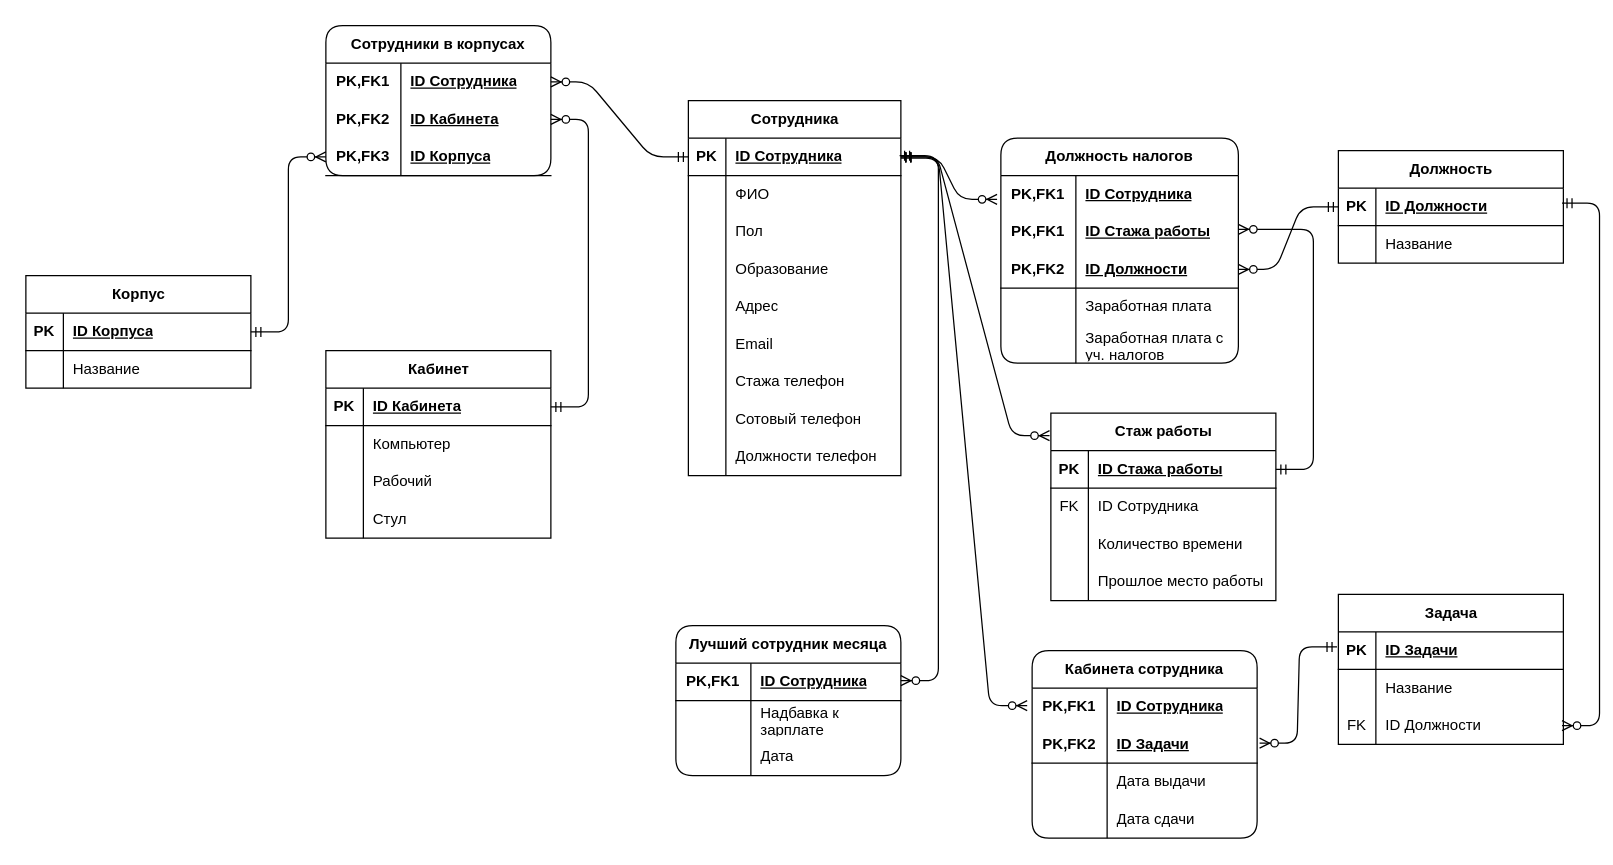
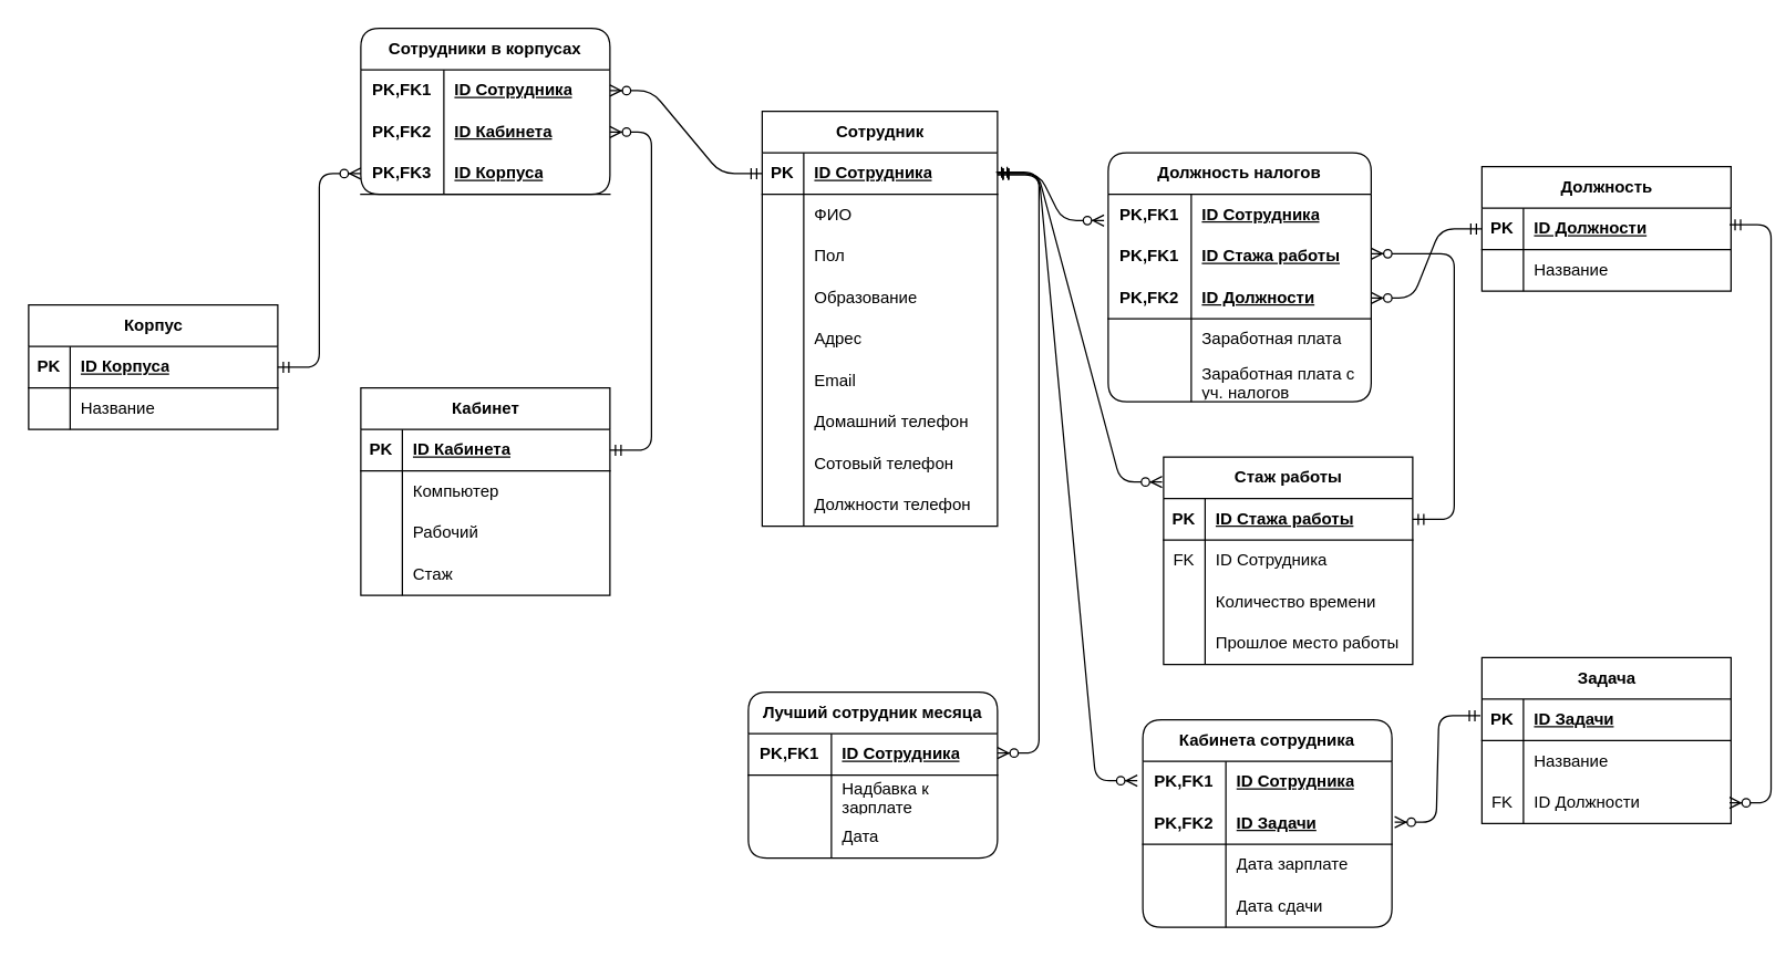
- <mxCell id="2" value="Сотрудника" style="shape=table;startSize=30;container=1;collapsible=1;childLayout=tableLayout;fixedRows=1;rowLines=0;fontStyle=1;align=center;resizeLast=1;html=1;" parent="1" vertex="1"><mxGeometry x="550" y="80" width="170" height="300" as="geometry" /></mxCell>
+ <mxCell id="2" value="Сотрудник" style="shape=table;startSize=30;container=1;collapsible=1;childLayout=tableLayout;fixedRows=1;rowLines=0;fontStyle=1;align=center;resizeLast=1;html=1;" parent="1" vertex="1"><mxGeometry x="550" y="80" width="170" height="300" as="geometry" /></mxCell>
- <mxCell id="23" value="Стажа телефон" style="shape=partialRectangle;connectable=0;fillColor=none;top=0;left=0;bottom=0;right=0;align=left;spacingLeft=6;overflow=hidden;whiteSpace=wrap;html=1;" parent="21" vertex="1"><mxGeometry x="30" width="140" height="30" as="geometry"><mxRectangle width="140" height="30" as="alternateBounds" /></mxGeometry></mxCell>
+ <mxCell id="23" value="Домашний телефон" style="shape=partialRectangle;connectable=0;fillColor=none;top=0;left=0;bottom=0;right=0;align=left;spacingLeft=6;overflow=hidden;whiteSpace=wrap;html=1;" parent="21" vertex="1"><mxGeometry x="30" width="140" height="30" as="geometry"><mxRectangle width="140" height="30" as="alternateBounds" /></mxGeometry></mxCell>
- <mxCell id="86" value="Стул" style="shape=partialRectangle;connectable=0;fillColor=none;top=0;left=0;bottom=0;right=0;align=left;spacingLeft=6;overflow=hidden;whiteSpace=wrap;html=1;" vertex="1" parent="84"><mxGeometry x="30" width="150" height="30" as="geometry"><mxRectangle width="150" height="30" as="alternateBounds" /></mxGeometry></mxCell>
+ <mxCell id="86" value="Стаж" style="shape=partialRectangle;connectable=0;fillColor=none;top=0;left=0;bottom=0;right=0;align=left;spacingLeft=6;overflow=hidden;whiteSpace=wrap;html=1;" vertex="1" parent="84"><mxGeometry x="30" width="150" height="30" as="geometry"><mxRectangle width="150" height="30" as="alternateBounds" /></mxGeometry></mxCell>
- <mxCell id="109" value="Дата выдачи" style="shape=partialRectangle;connectable=0;fillColor=none;top=0;left=0;bottom=0;right=0;align=left;spacingLeft=6;overflow=hidden;html=1;whiteSpace=wrap;" vertex="1" parent="107"><mxGeometry x="60" width="120" height="30" as="geometry"><mxRectangle width="120" height="30" as="alternateBounds" /></mxGeometry></mxCell>
+ <mxCell id="109" value="Дата зарплате" style="shape=partialRectangle;connectable=0;fillColor=none;top=0;left=0;bottom=0;right=0;align=left;spacingLeft=6;overflow=hidden;html=1;whiteSpace=wrap;" vertex="1" parent="107"><mxGeometry x="60" width="120" height="30" as="geometry"><mxRectangle width="120" height="30" as="alternateBounds" /></mxGeometry></mxCell>
